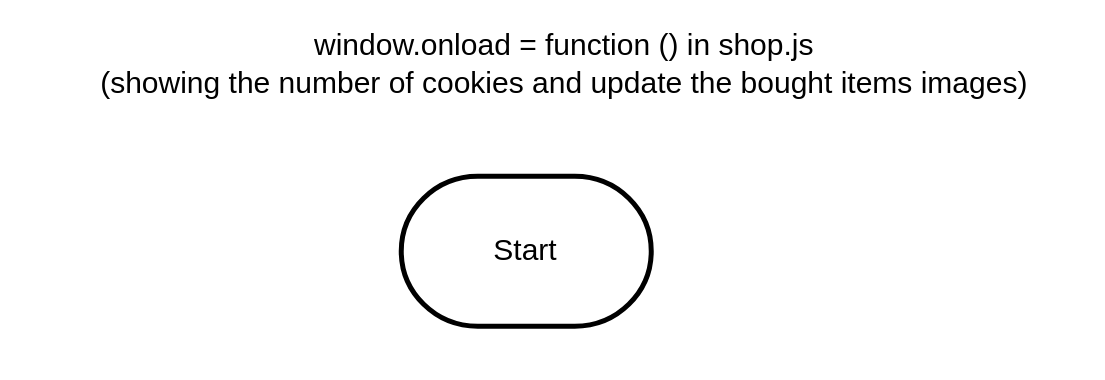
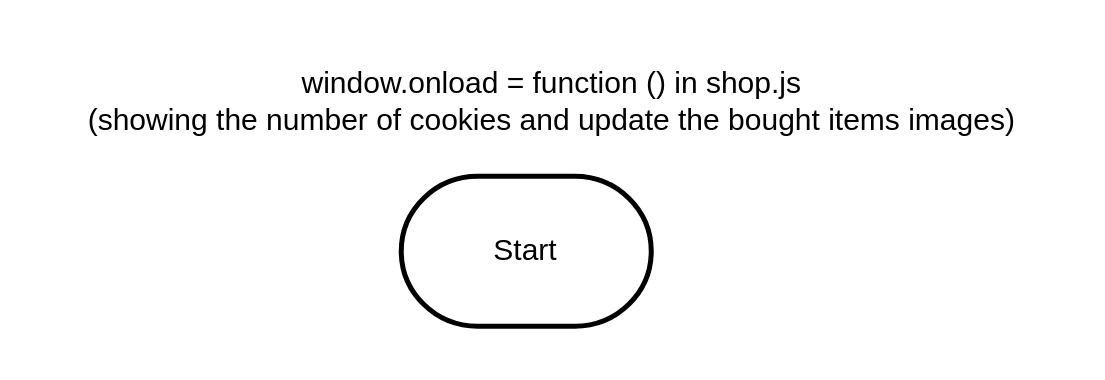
- <mxCell id="3" value="window.onload = function () in shop.js&lt;div&gt;(showing the number of cookies and update the bought items images)&lt;/div&gt;" style="text;html=1;align=center;verticalAlign=middle;resizable=0;points=[];autosize=1;strokeColor=none;fillColor=none;" vertex="1" parent="1"><mxGeometry x="25" y="5" width="400" height="40" as="geometry" /></mxCell>
+ <mxCell id="3" value="window.onload = function () in shop.js&lt;div&gt;(showing the number of cookies and update the bought items images)&lt;/div&gt;" style="text;html=1;align=center;verticalAlign=middle;resizable=0;points=[];autosize=1;strokeColor=none;fillColor=none;" vertex="1" parent="1"><mxGeometry x="20" y="20" width="400" height="40" as="geometry" /></mxCell>
